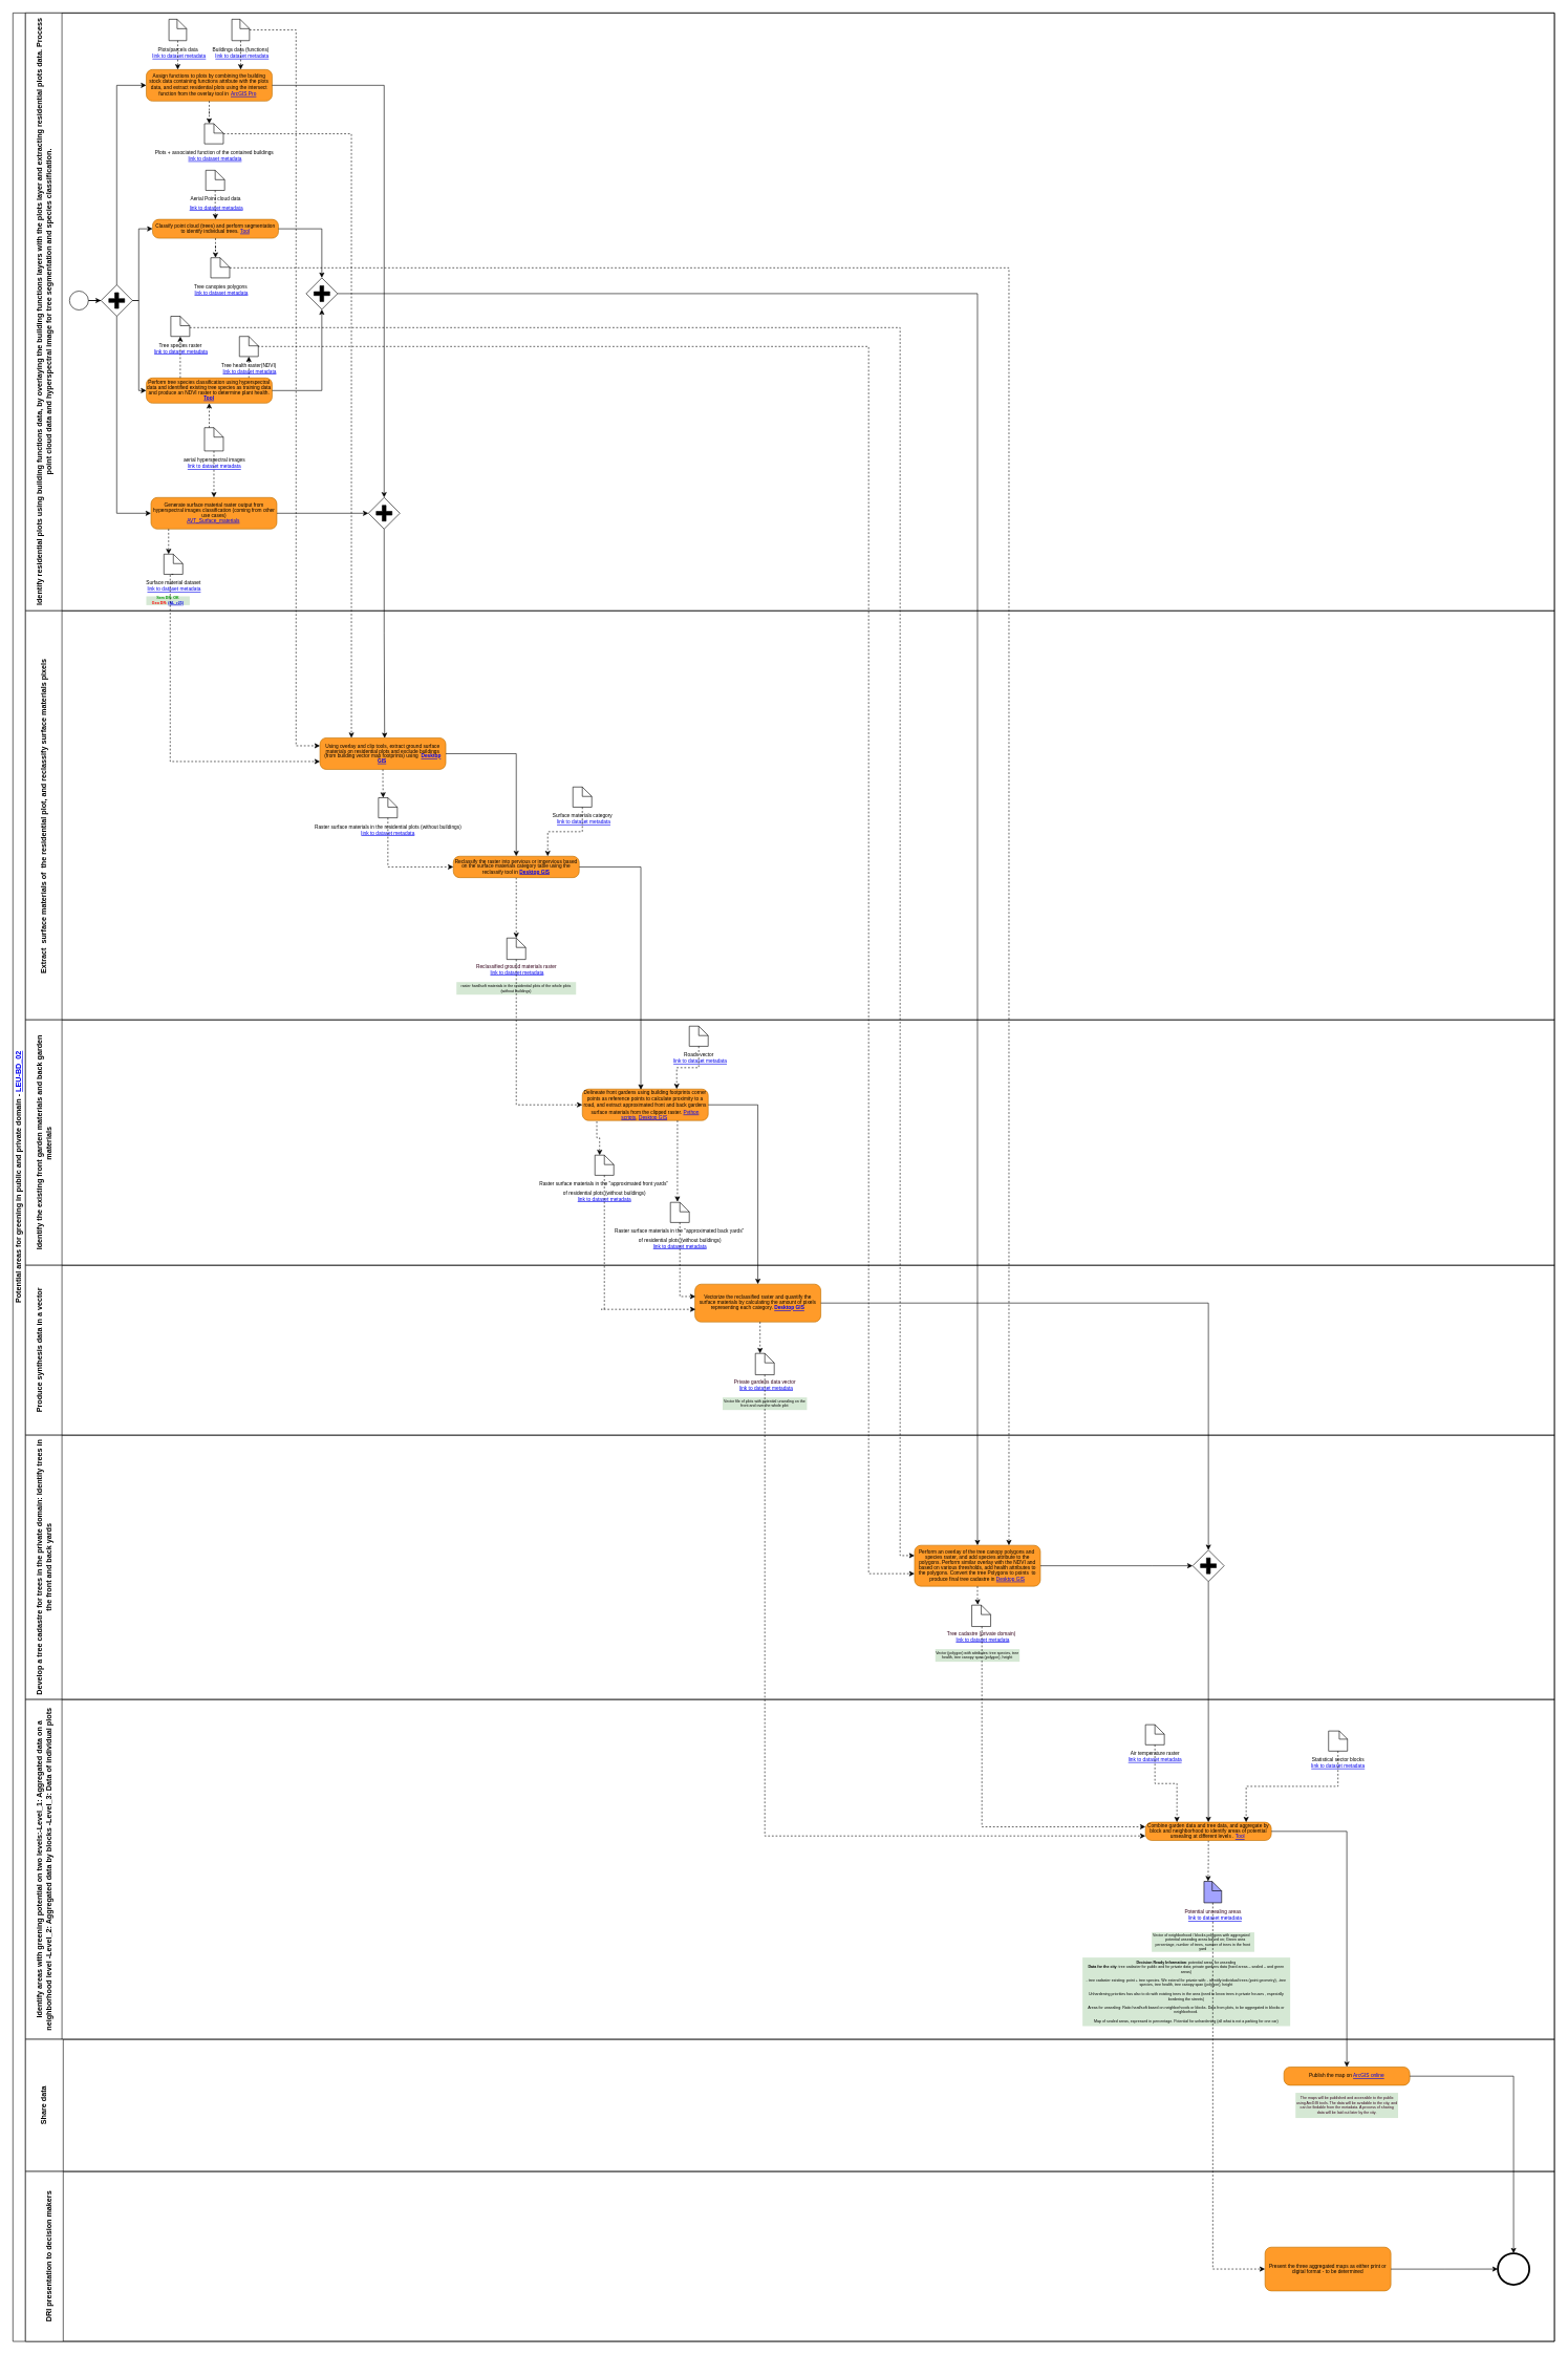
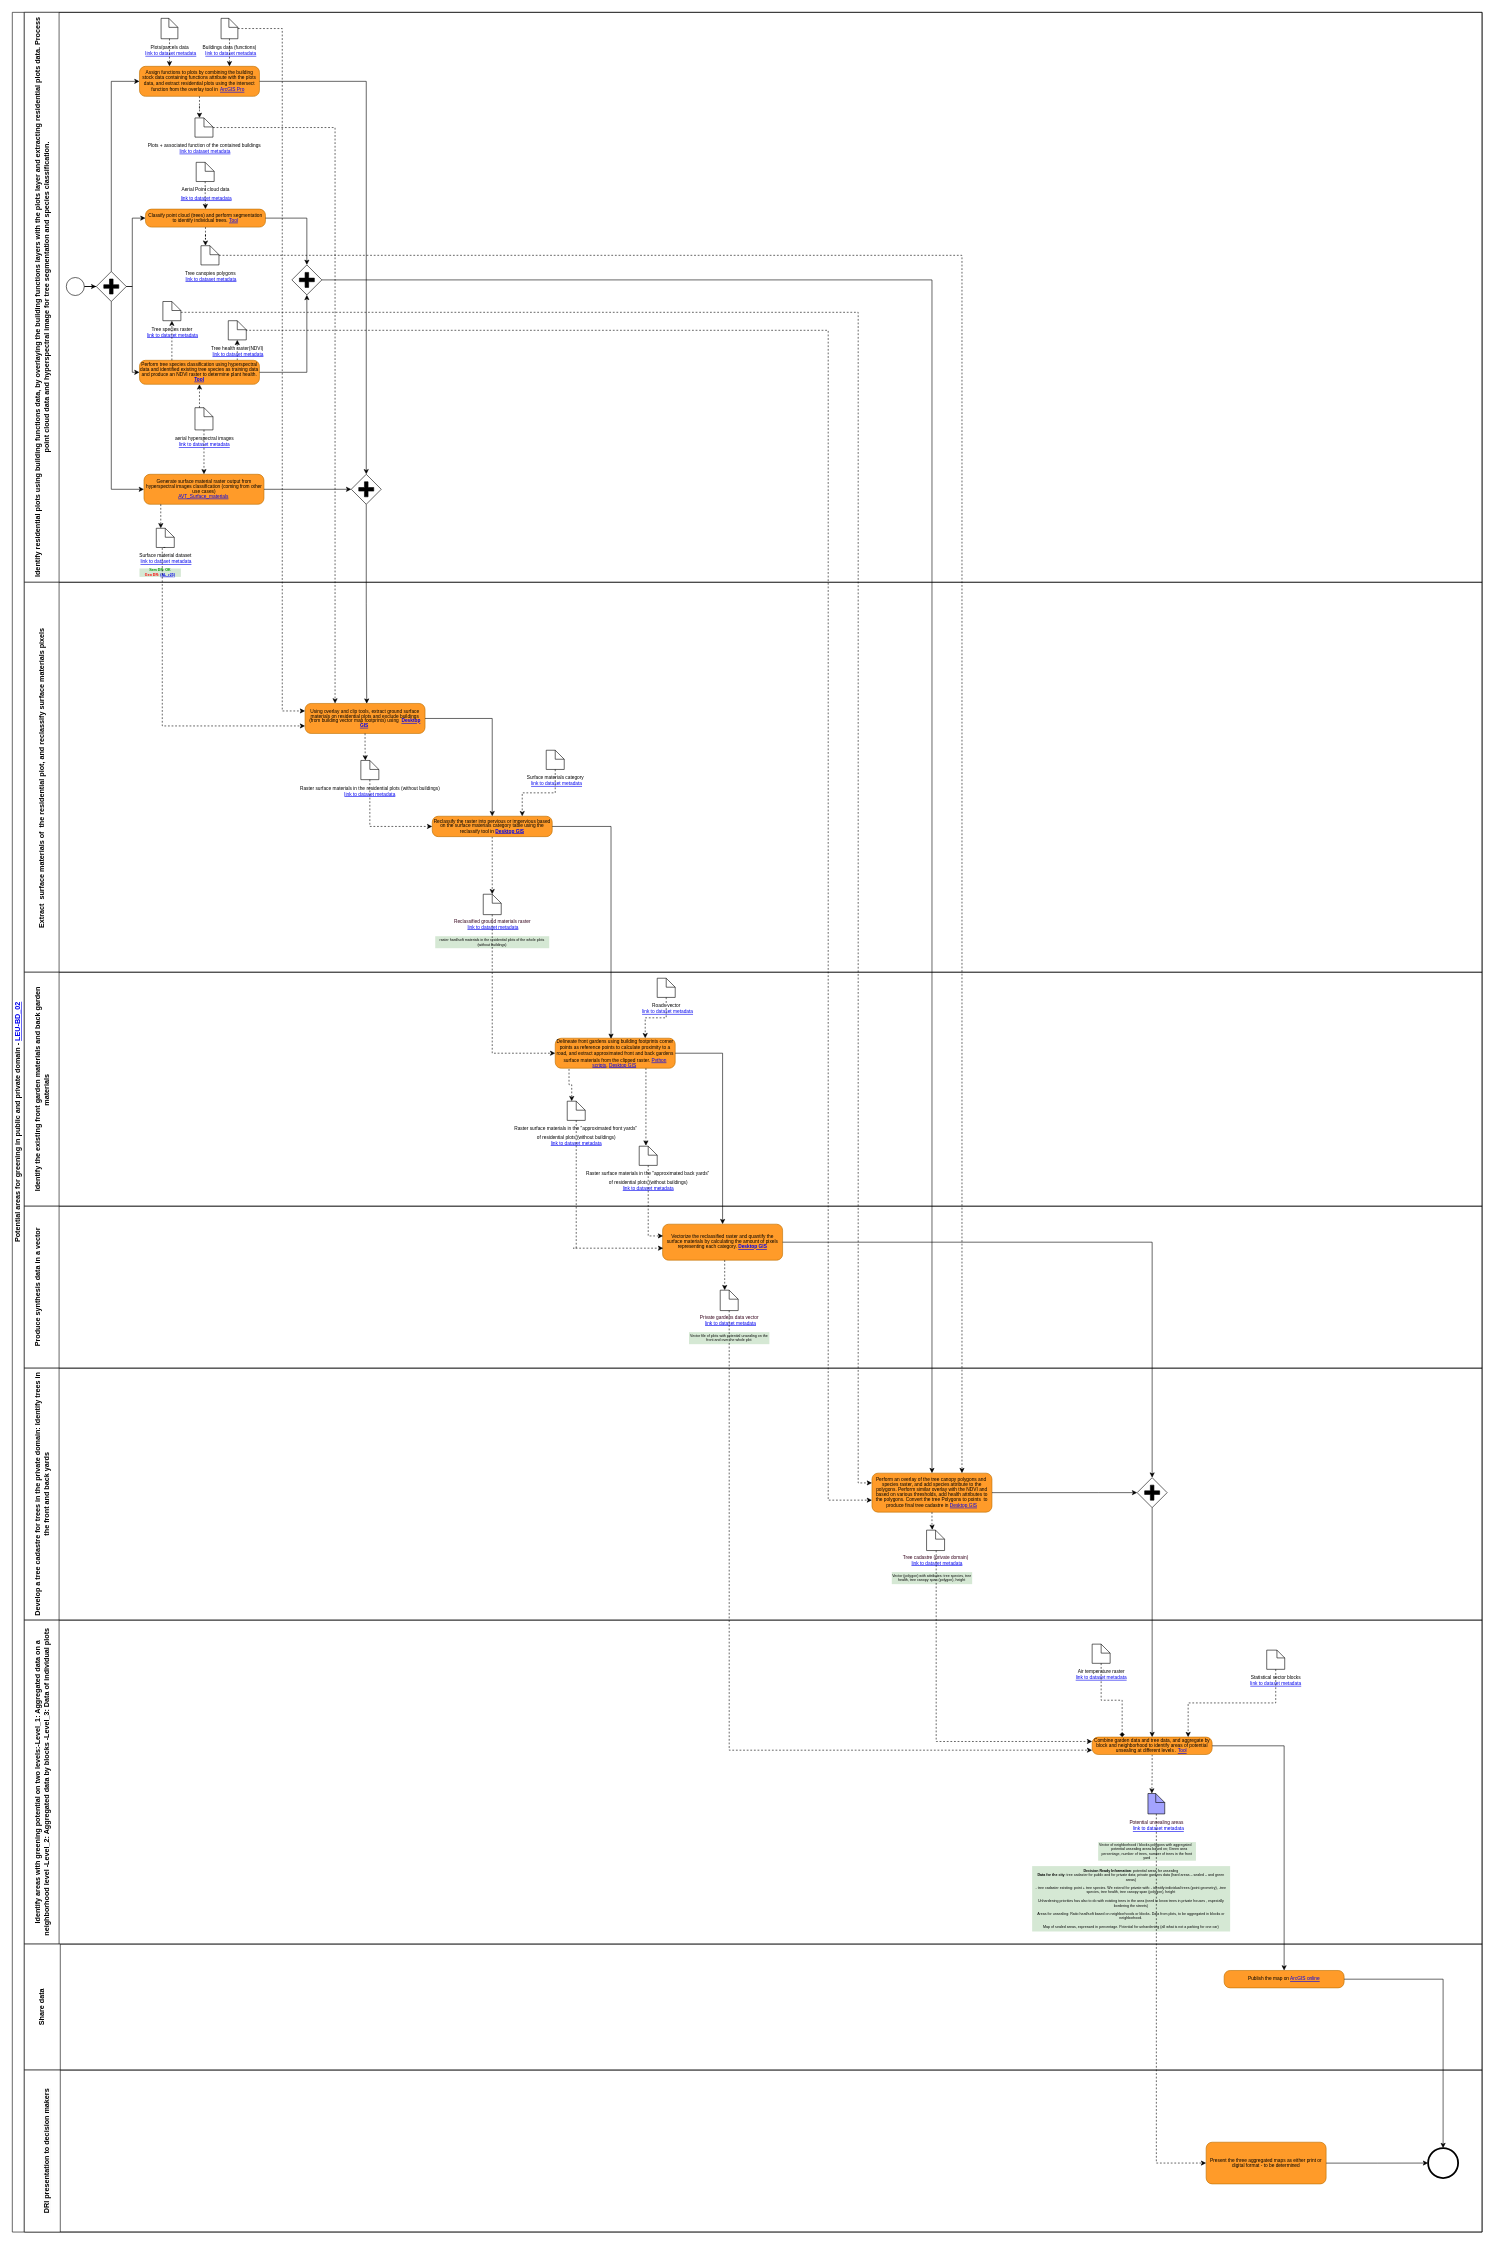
- <mxCell id="77" style="edgeStyle=orthogonalEdgeStyle;rounded=0;orthogonalLoop=1;jettySize=auto;html=1;entryX=0.25;entryY=0;entryDx=0;entryDy=0;entryPerimeter=0;dashed=1;" edge="1" parent="68" source="76" target="72"><mxGeometry relative="1" as="geometry" /></mxCell>
+ <mxCell id="77" style="edgeStyle=orthogonalEdgeStyle;rounded=0;orthogonalLoop=1;jettySize=auto;html=1;entryX=0.25;entryY=0;entryDx=0;entryDy=0;entryPerimeter=0;dashed=1;endArrow=diamond;" edge="1" parent="68" source="76" target="72"><mxGeometry relative="1" as="geometry" /></mxCell>
- <mxCell id="80" value="&lt;div style=&quot;&quot;&gt;&lt;div&gt;&lt;font color=&quot;#33001a&quot;&gt;The maps will be published and accessible to the public using ArcGIS tools. The data will be available to the city, and can be findable from the metadata. A process of sharing data will be laid out later by the city.&lt;/font&gt;&lt;/div&gt;&lt;/div&gt;" style="text;html=1;strokeColor=none;fillColor=#d5e8d4;align=center;verticalAlign=middle;rounded=0;whiteSpace=wrap;spacing=2;fontSize=6;labelBackgroundColor=none;" vertex="1" parent="78"><mxGeometry x="2018.5" y="85" width="163" height="40" as="geometry" /></mxCell>
